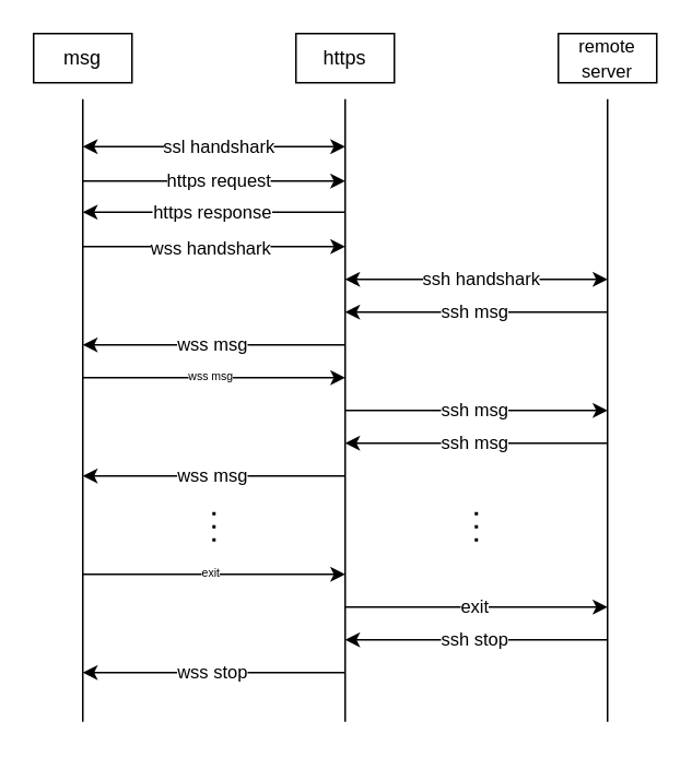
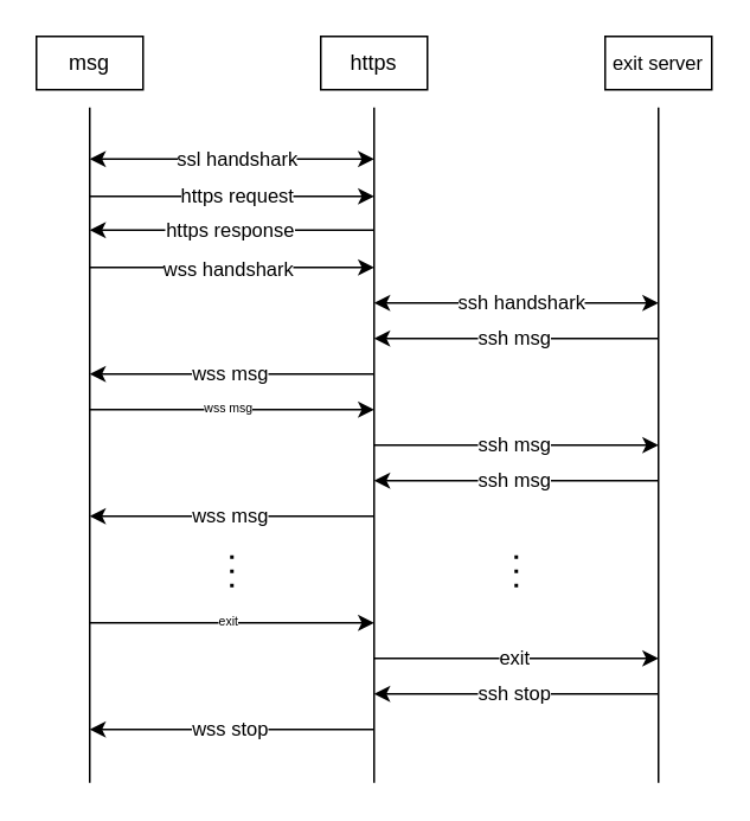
- <mxCell id="9" value="&lt;font style=&quot;font-size: 11px&quot;&gt;remote server&lt;/font&gt;" style="rounded=0;whiteSpace=wrap;html=1;" parent="1" vertex="1"><mxGeometry x="340" y="20" width="60" height="30" as="geometry" /></mxCell>
+ <mxCell id="9" value="&lt;font style=&quot;font-size: 11px&quot;&gt;exit server&lt;/font&gt;" style="rounded=0;whiteSpace=wrap;html=1;" parent="1" vertex="1"><mxGeometry x="340" y="20" width="60" height="30" as="geometry" /></mxCell>
